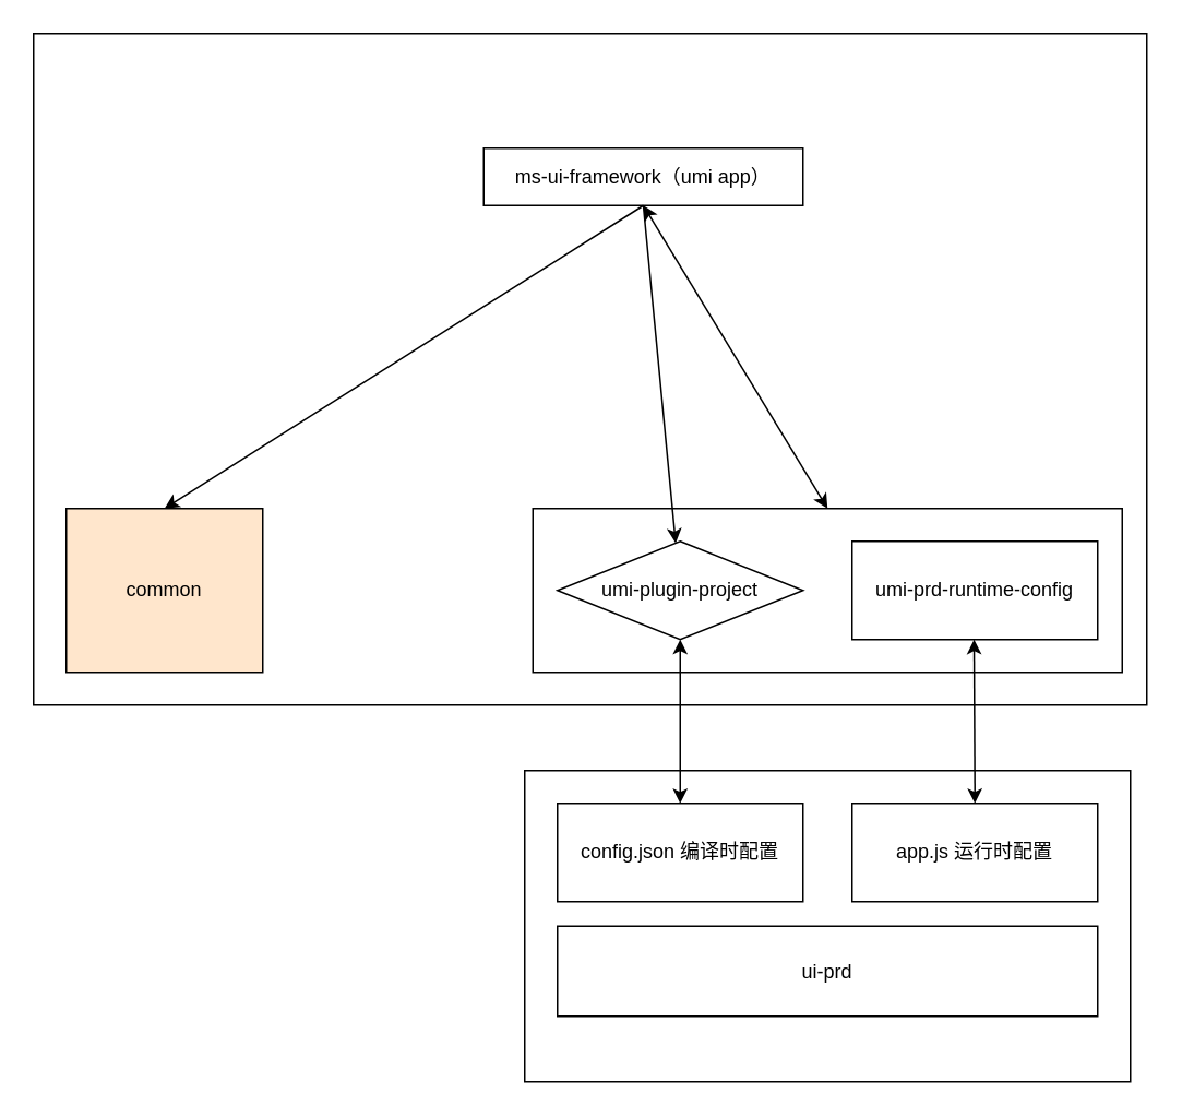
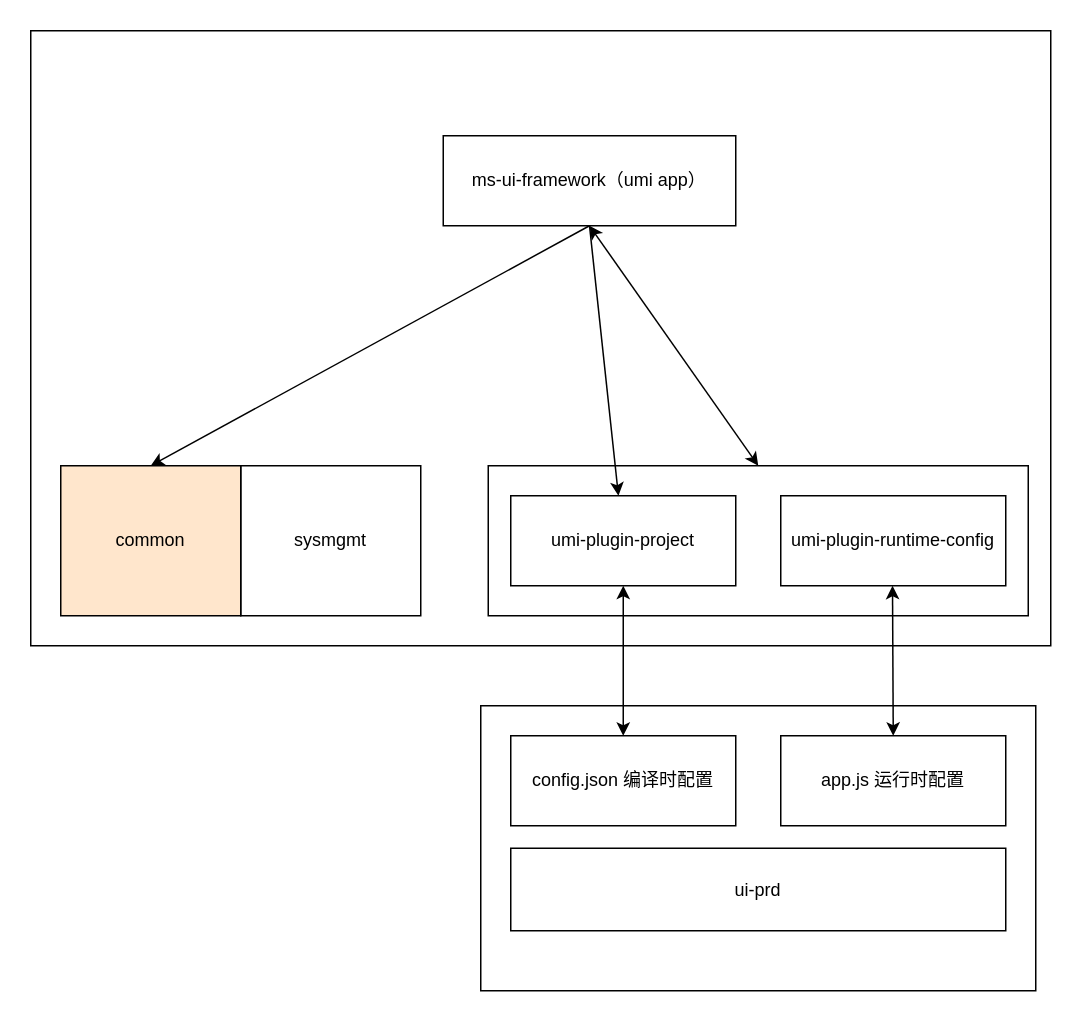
- <mxCell id="4" value="ms-ui-framework（umi app）" style="rounded=0;whiteSpace=wrap;html=1;" vertex="1" parent="1"><mxGeometry x="295" y="90" width="195" height="35" as="geometry" /></mxCell>
+ <mxCell id="4" value="ms-ui-framework（umi app）" style="rounded=0;whiteSpace=wrap;html=1;" vertex="1" parent="1"><mxGeometry x="295" y="90" width="195" height="60" as="geometry" /></mxCell>
+ <mxCell id="6" value="sysmgmt" style="rounded=0;whiteSpace=wrap;html=1;" vertex="1" parent="1"><mxGeometry x="160" y="310" width="120" height="100" as="geometry" /></mxCell>
- <mxCell id="10" value="umi-plugin-project" style="rhombus;whiteSpace=wrap;html=1;" vertex="1" parent="1"><mxGeometry x="340" y="330" width="150" height="60" as="geometry" /></mxCell>
+ <mxCell id="10" value="umi-plugin-project" style="rounded=0;whiteSpace=wrap;html=1;" vertex="1" parent="1"><mxGeometry x="340" y="330" width="150" height="60" as="geometry" /></mxCell>
- <mxCell id="11" value="umi-prd-runtime-config" style="rounded=0;whiteSpace=wrap;html=1;" vertex="1" parent="1"><mxGeometry x="520" y="330" width="150" height="60" as="geometry" /></mxCell>
+ <mxCell id="11" value="umi-plugin-runtime-config" style="rounded=0;whiteSpace=wrap;html=1;" vertex="1" parent="1"><mxGeometry x="520" y="330" width="150" height="60" as="geometry" /></mxCell>
